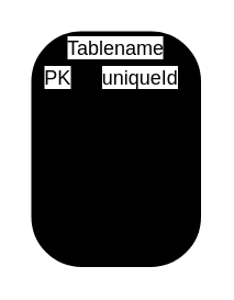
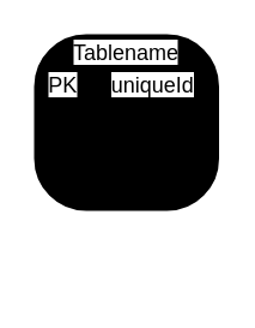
- <mxCell id="2" value="&lt;div style=&quot;box-sizing: border-box; width: 100%; background-image: initial; background-position: initial; background-size: initial; background-repeat: initial; background-attachment: initial; background-origin: initial; background-clip: initial; padding: 2px;&quot;&gt;&lt;font style=&quot;color: light-dark(rgb(0, 0, 0), rgb(0, 0, 204)); background-color: light-dark(rgb(255, 255, 255), rgb(195, 171, 208));&quot;&gt;Tablename&lt;/font&gt;&lt;/div&gt;&lt;table style=&quot;width:100%;font-size:1em;&quot; cellpadding=&quot;2&quot; cellspacing=&quot;0&quot;&gt;&lt;tbody&gt;&lt;tr&gt;&lt;td&gt;&lt;span style=&quot;background-color: light-dark(rgb(255, 255, 255), rgb(234, 107, 102));&quot;&gt;&lt;font style=&quot;color: light-dark(rgb(0, 0, 0), rgb(51, 0, 102));&quot;&gt;PK&lt;/font&gt;&lt;/span&gt;&lt;/td&gt;&lt;td&gt;&lt;font style=&quot;color: light-dark(rgb(0, 0, 0), rgb(234, 107, 102)); background-color: light-dark(#ffffff, var(--ge-dark-color, #121212));&quot;&gt;uniqueId&lt;/font&gt;&lt;/td&gt;&lt;/tr&gt;&lt;tr&gt;&lt;td&gt;FK1&lt;/td&gt;&lt;td&gt;foreignKey&lt;/td&gt;&lt;/tr&gt;&lt;tr&gt;&lt;td&gt;&lt;/td&gt;&lt;td&gt;fieldname&lt;/td&gt;&lt;/tr&gt;&lt;/tbody&gt;&lt;/table&gt;" style="verticalAlign=top;align=center;overflow=fill;html=1;whiteSpace=wrap;strokeWidth=3;rounded=1;glass=0;shadow=0;fillStyle=auto;fillColor=light-dark(#d5e8d4, #5866ad);gradientColor=light-dark(#97D077,#FF0080);strokeColor=light-dark(#000000,#009900);gradientDirection=north;arcSize=29;" vertex="1" parent="1"><mxGeometry x="20" y="20" width="100" height="140" as="geometry" /></mxCell>
+ <mxCell id="2" value="&lt;div style=&quot;box-sizing: border-box; width: 100%; background-image: initial; background-position: initial; background-size: initial; background-repeat: initial; background-attachment: initial; background-origin: initial; background-clip: initial; padding: 2px;&quot;&gt;&lt;font style=&quot;color: light-dark(rgb(0, 0, 0), rgb(0, 0, 204)); background-color: light-dark(rgb(255, 255, 255), rgb(195, 171, 208));&quot;&gt;Tablename&lt;/font&gt;&lt;/div&gt;&lt;table style=&quot;width:100%;font-size:1em;&quot; cellpadding=&quot;2&quot; cellspacing=&quot;0&quot;&gt;&lt;tbody&gt;&lt;tr&gt;&lt;td&gt;&lt;span style=&quot;background-color: light-dark(rgb(255, 255, 255), rgb(234, 107, 102));&quot;&gt;&lt;font style=&quot;color: light-dark(rgb(0, 0, 0), rgb(51, 0, 102));&quot;&gt;PK&lt;/font&gt;&lt;/span&gt;&lt;/td&gt;&lt;td&gt;&lt;font style=&quot;color: light-dark(rgb(0, 0, 0), rgb(234, 107, 102)); background-color: light-dark(#ffffff, var(--ge-dark-color, #121212));&quot;&gt;uniqueId&lt;/font&gt;&lt;/td&gt;&lt;/tr&gt;&lt;tr&gt;&lt;td&gt;FK1&lt;/td&gt;&lt;td&gt;foreignKey&lt;/td&gt;&lt;/tr&gt;&lt;tr&gt;&lt;td&gt;&lt;/td&gt;&lt;td&gt;fieldname&lt;/td&gt;&lt;/tr&gt;&lt;/tbody&gt;&lt;/table&gt;" style="verticalAlign=top;align=center;overflow=fill;html=1;whiteSpace=wrap;strokeWidth=3;rounded=1;glass=0;shadow=0;fillStyle=auto;fillColor=light-dark(#d5e8d4, #5866ad);gradientColor=light-dark(#97D077,#FF0080);strokeColor=light-dark(#000000,#009900);gradientDirection=north;arcSize=29;" vertex="1" parent="1"><mxGeometry x="20" y="20" width="100" height="95" as="geometry" /></mxCell>
